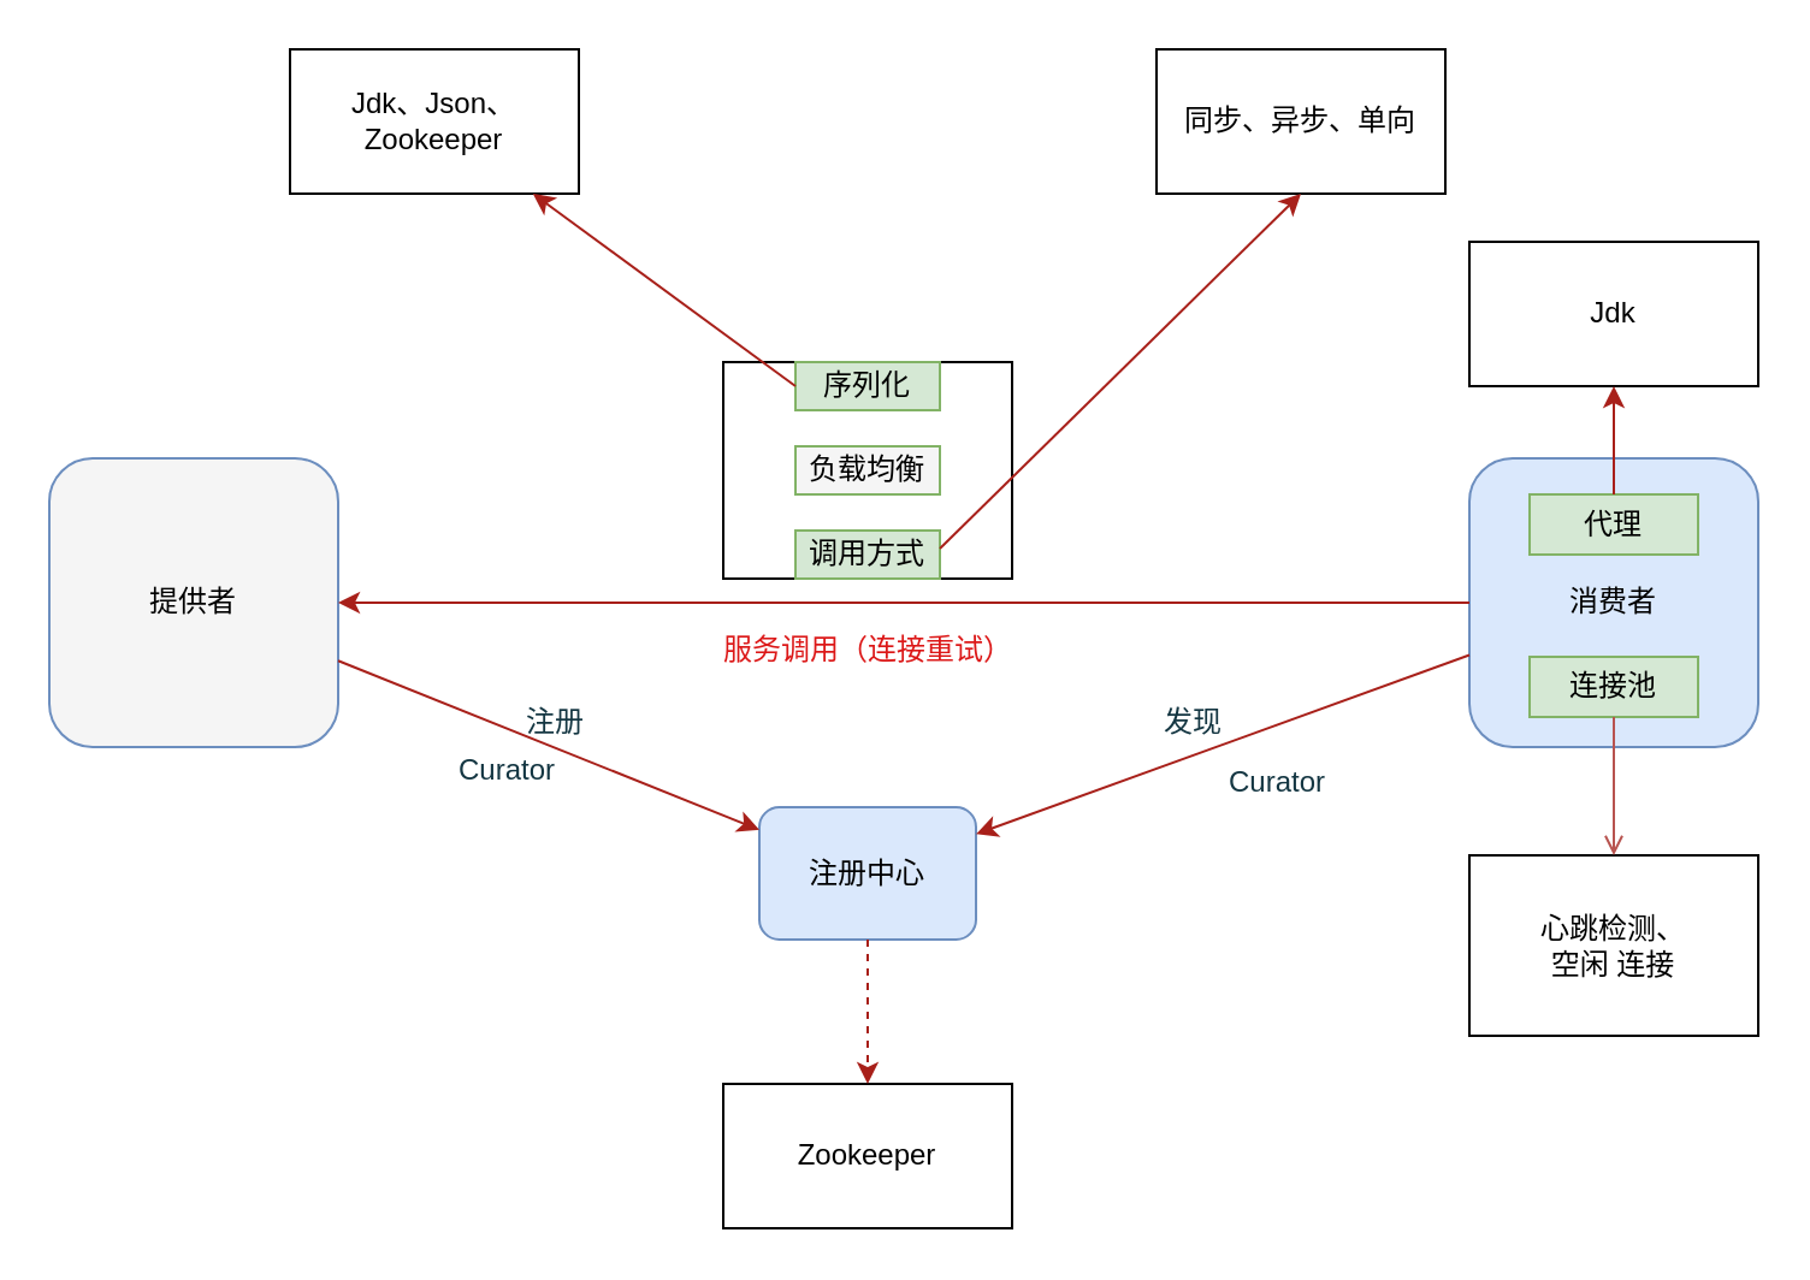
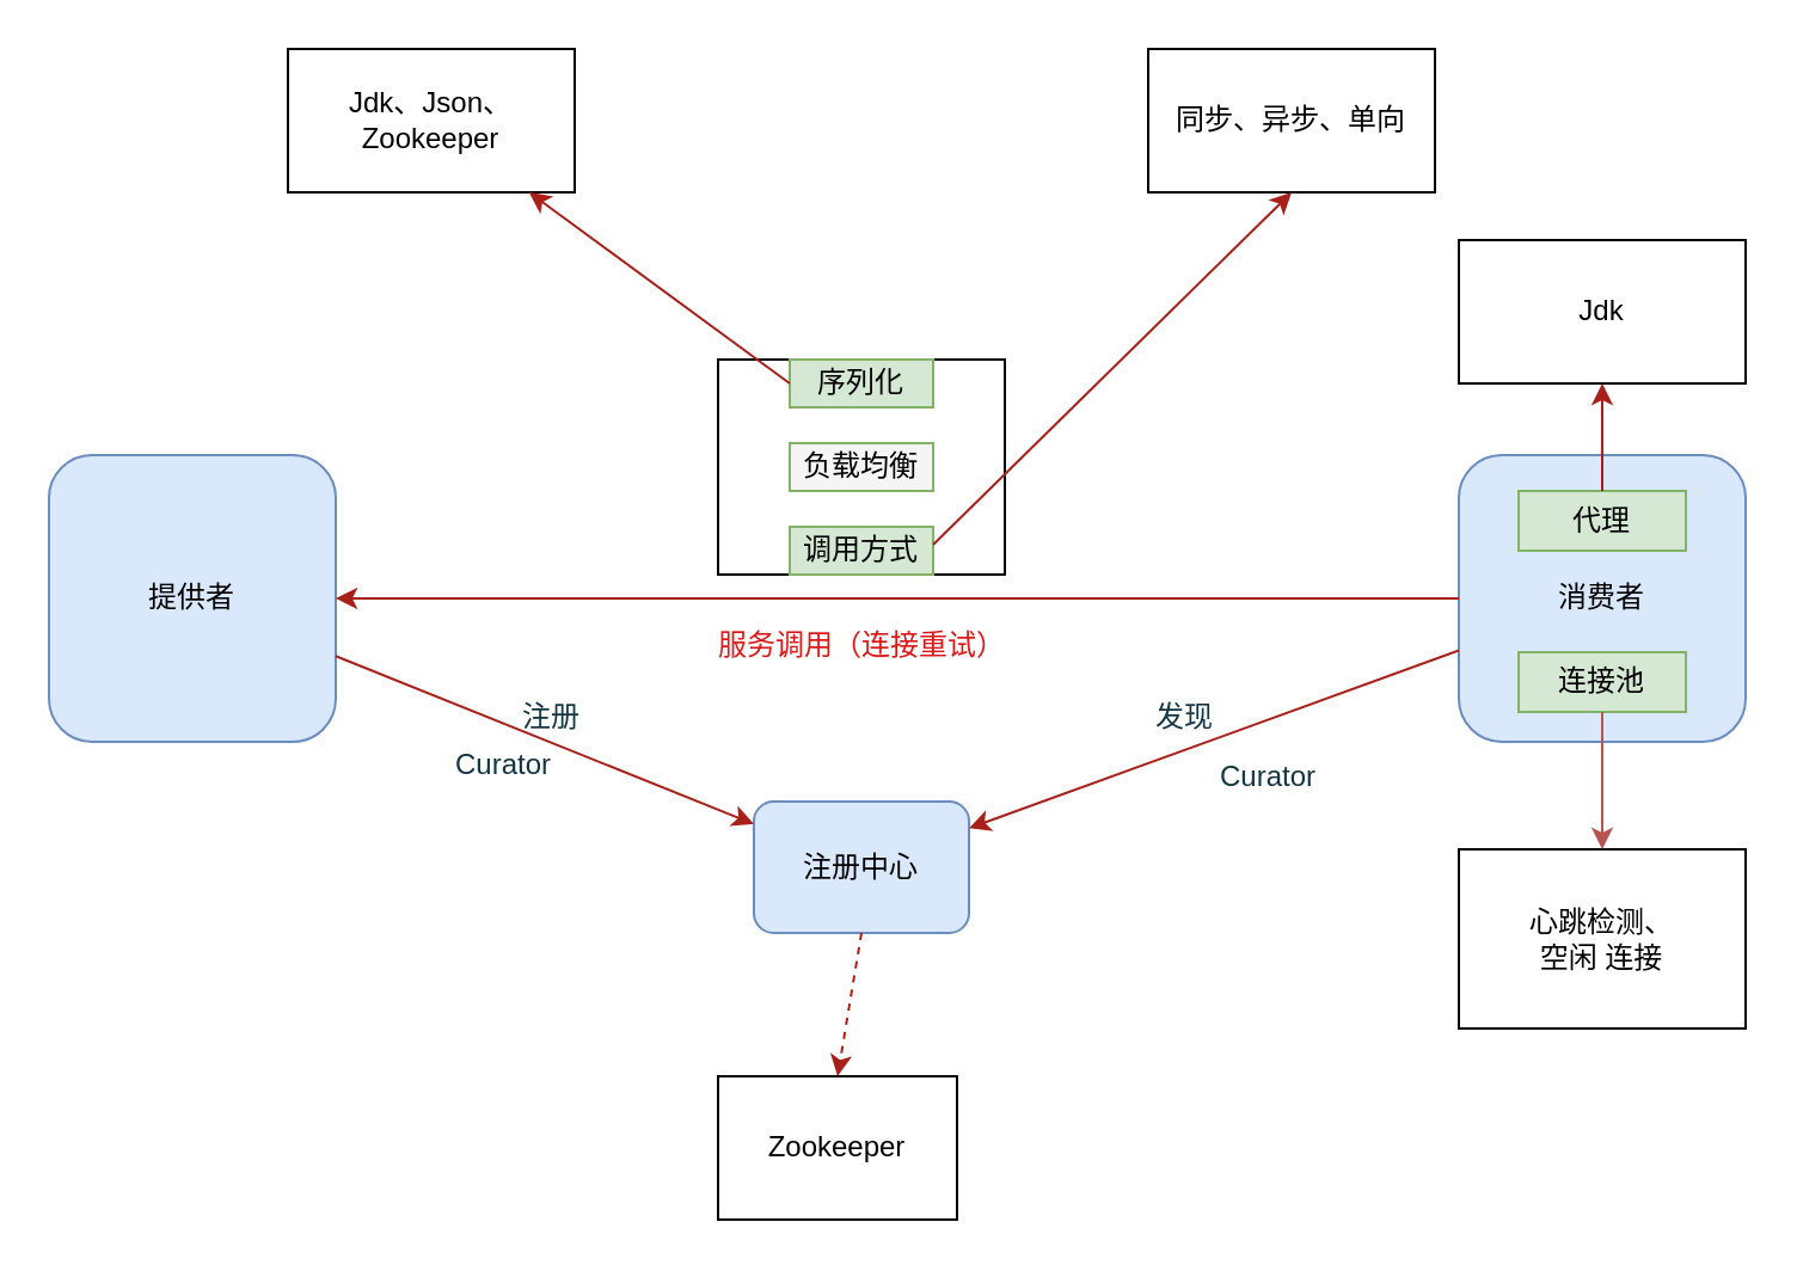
- <mxCell id="3" value="提供者" style="rounded=1;whiteSpace=wrap;html=1;labelBackgroundColor=none;fillColor=#f5f5f5;strokeColor=#6c8ebf;" vertex="1" parent="1"><mxGeometry x="20" y="190" width="120" height="120" as="geometry" /></mxCell>
+ <mxCell id="3" value="提供者" style="rounded=1;whiteSpace=wrap;html=1;labelBackgroundColor=none;fillColor=#dae8fc;strokeColor=#6c8ebf;" vertex="1" parent="1"><mxGeometry x="20" y="190" width="120" height="120" as="geometry" /></mxCell>
- <mxCell id="28" value="" style="endArrow=open;html=1;rounded=0;exitX=0.5;exitY=1;exitDx=0;exitDy=0;fillColor=#f8cecc;strokeColor=#b85450;" edge="1" parent="1" source="26" target="27"><mxGeometry width="50" height="50" relative="1" as="geometry"><mxPoint x="670" y="320" as="sourcePoint" /><mxPoint x="720" y="270" as="targetPoint" /></mxGeometry></mxCell>
+ <mxCell id="28" value="" style="endArrow=classic;html=1;rounded=0;exitX=0.5;exitY=1;exitDx=0;exitDy=0;fillColor=#f8cecc;strokeColor=#b85450;" edge="1" parent="1" source="26" target="27"><mxGeometry width="50" height="50" relative="1" as="geometry"><mxPoint x="670" y="320" as="sourcePoint" /><mxPoint x="720" y="270" as="targetPoint" /></mxGeometry></mxCell>
- <mxCell id="22" value="Zookeeper" style="rounded=0;whiteSpace=wrap;html=1;labelBackgroundColor=none;" vertex="1" parent="1"><mxGeometry x="300" y="450" width="120" height="60" as="geometry" /></mxCell>
+ <mxCell id="22" value="Zookeeper" style="rounded=0;whiteSpace=wrap;html=1;labelBackgroundColor=none;" vertex="1" parent="1"><mxGeometry x="300" y="450" width="100" height="60" as="geometry" /></mxCell>
